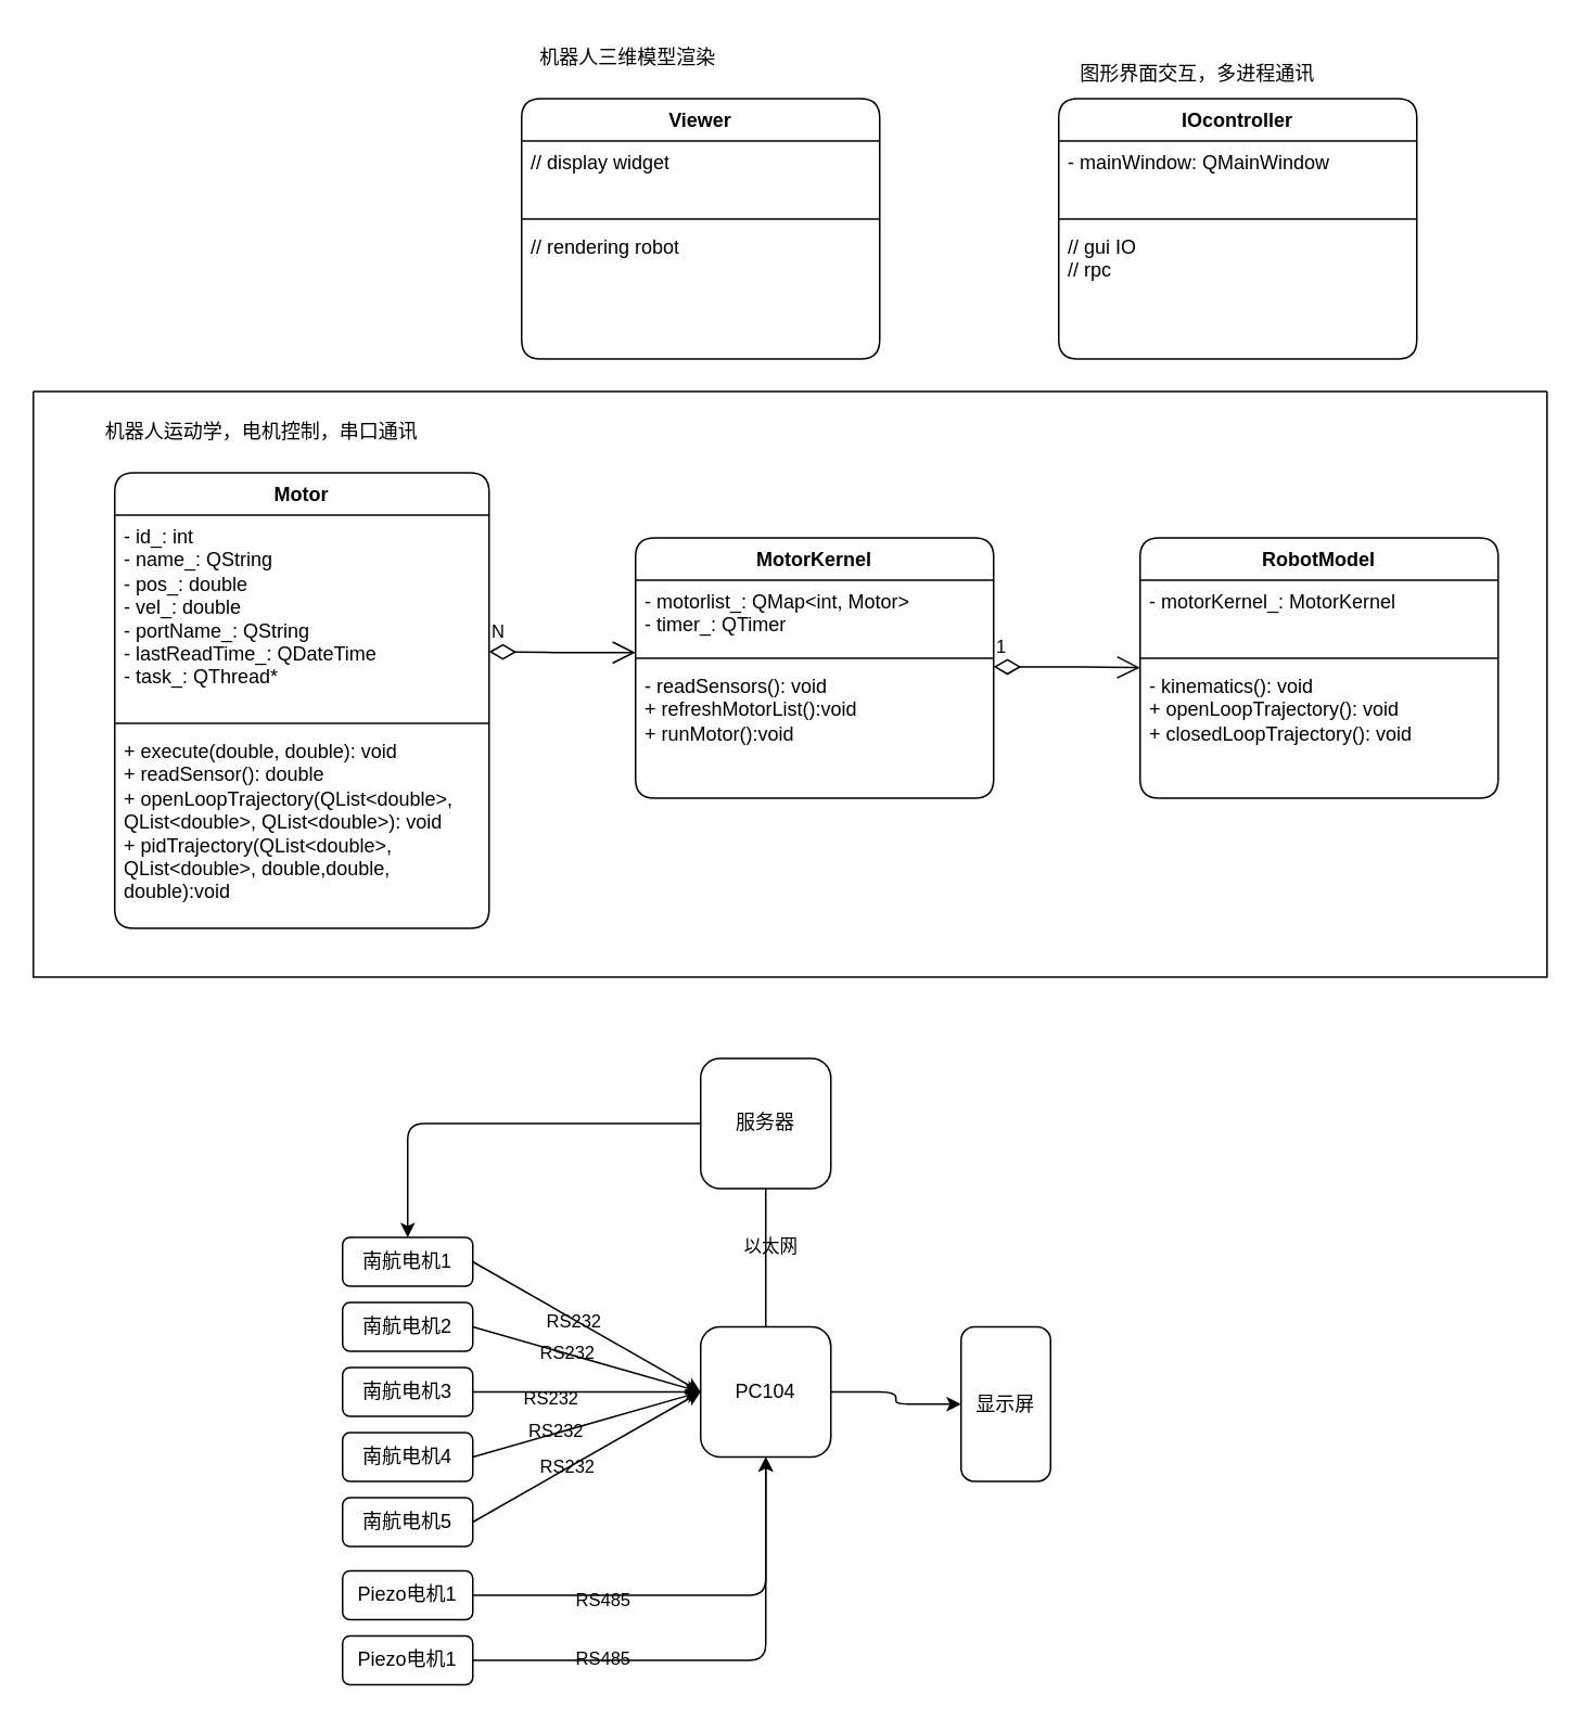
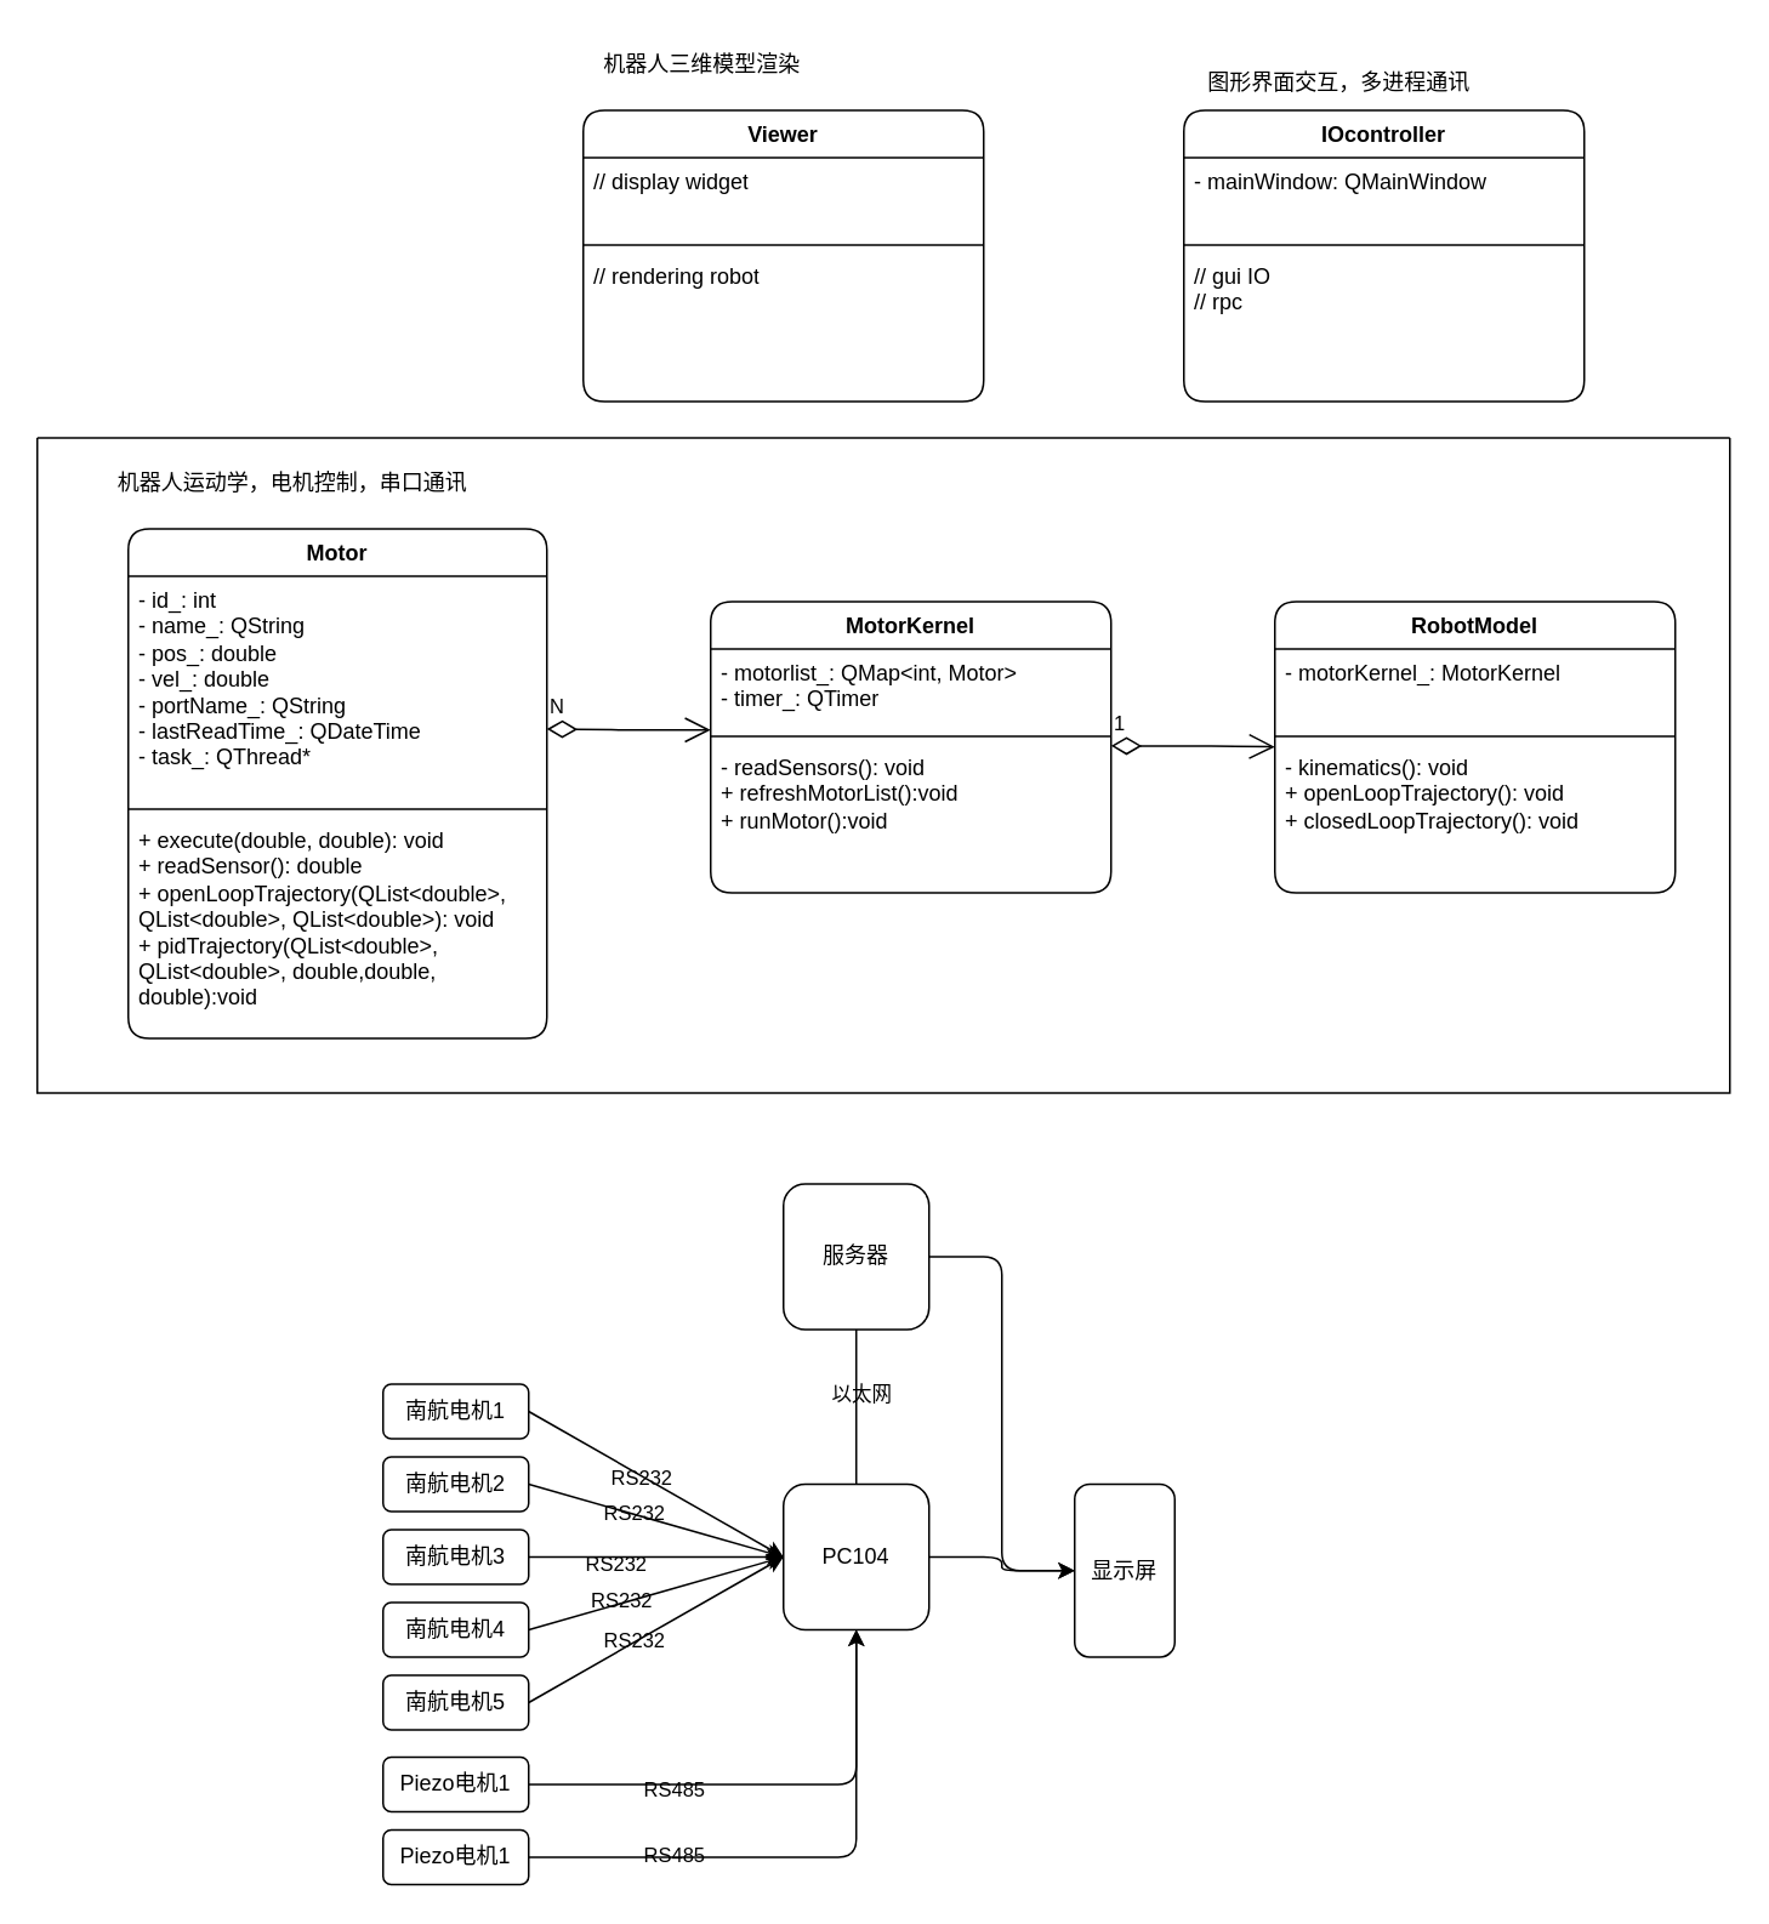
- <mxCell id="52" style="edgeStyle=orthogonalEdgeStyle;rounded=1;orthogonalLoop=1;jettySize=auto;html=1;labelBackgroundColor=none;fontColor=default;" parent="1" source="53" target="31" edge="1"><mxGeometry relative="1" as="geometry" /></mxCell>
+ <mxCell id="52" style="edgeStyle=orthogonalEdgeStyle;rounded=1;orthogonalLoop=1;jettySize=auto;html=1;entryX=0;entryY=0.5;entryDx=0;entryDy=0;labelBackgroundColor=none;fontColor=default;" parent="1" source="53" target="30" edge="1"><mxGeometry relative="1" as="geometry" /></mxCell>
